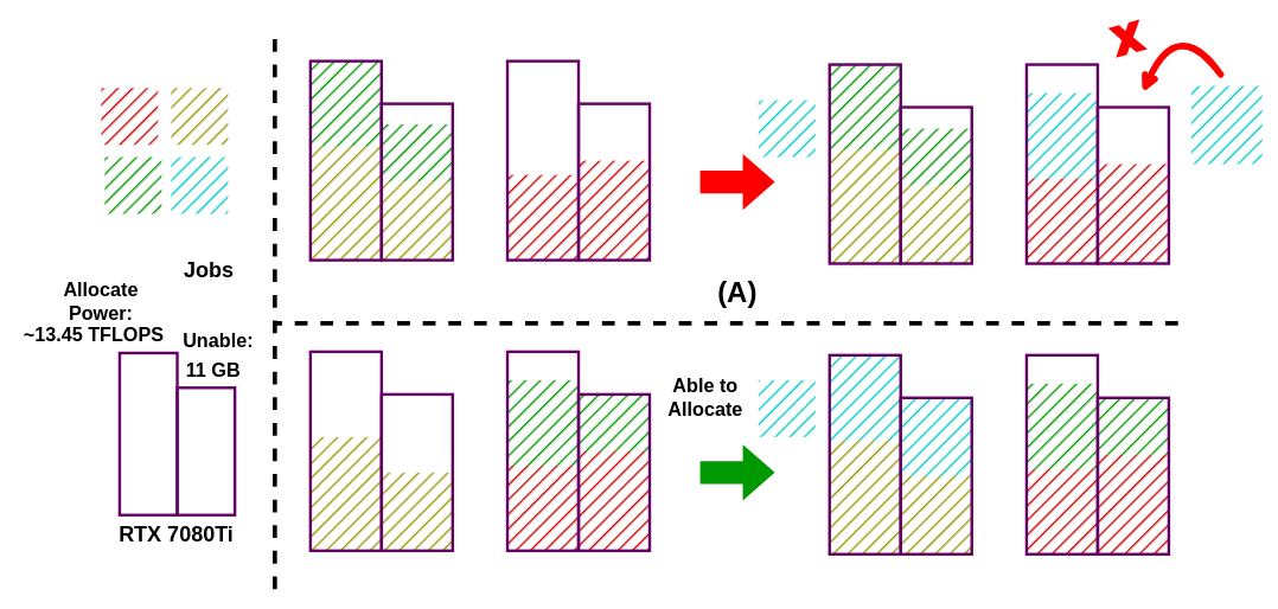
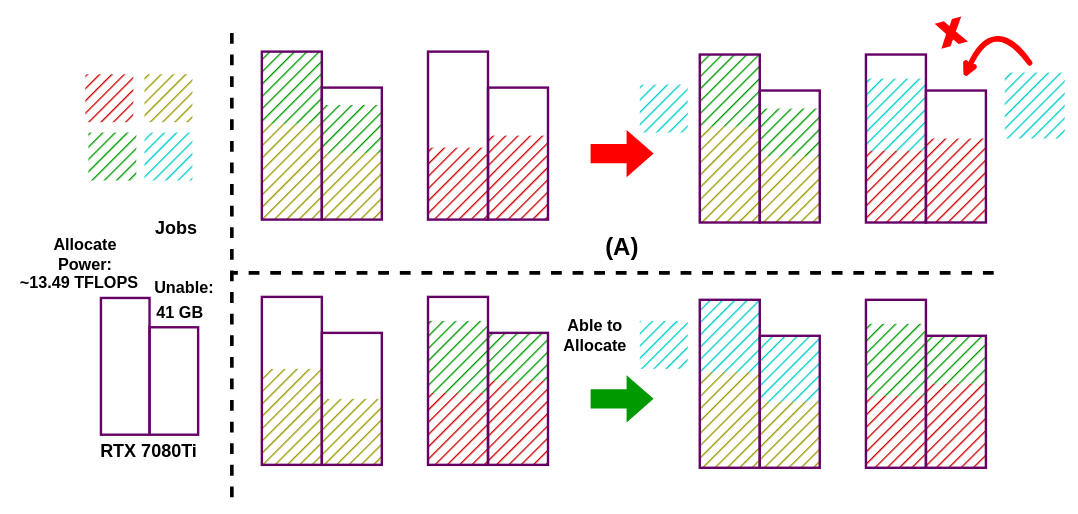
- <mxCell id="41" value="&lt;span style=&quot;font-weight: 700; font-size: 27px;&quot;&gt;~13.45 TFLOPS&lt;/span&gt;" style="text;html=1;align=center;verticalAlign=middle;resizable=0;points=[];autosize=1;strokeColor=none;fillColor=none;fontSize=27;" parent="40" vertex="1"><mxGeometry x="-80.002" y="5.787" width="220" height="50" as="geometry" /></mxCell>
+ <mxCell id="41" value="&lt;span style=&quot;font-weight: 700; font-size: 27px;&quot;&gt;~13.49 TFLOPS&lt;/span&gt;" style="text;html=1;align=center;verticalAlign=middle;resizable=0;points=[];autosize=1;strokeColor=none;fillColor=none;fontSize=27;" parent="40" vertex="1"><mxGeometry x="-80.002" y="5.787" width="220" height="50" as="geometry" /></mxCell>
- <mxCell id="45" value="&lt;span style=&quot;font-weight: 700; font-size: 27px;&quot;&gt;11 GB&lt;/span&gt;" style="text;html=1;align=center;verticalAlign=middle;resizable=0;points=[];autosize=1;strokeColor=none;fillColor=none;fontSize=27;" parent="40" vertex="1"><mxGeometry x="147.773" y="54.636" width="100" height="50" as="geometry" /></mxCell>
+ <mxCell id="45" value="&lt;span style=&quot;font-weight: 700; font-size: 27px;&quot;&gt;41 GB&lt;/span&gt;" style="text;html=1;align=center;verticalAlign=middle;resizable=0;points=[];autosize=1;strokeColor=none;fillColor=none;fontSize=27;" parent="40" vertex="1"><mxGeometry x="147.773" y="54.636" width="100" height="50" as="geometry" /></mxCell>
